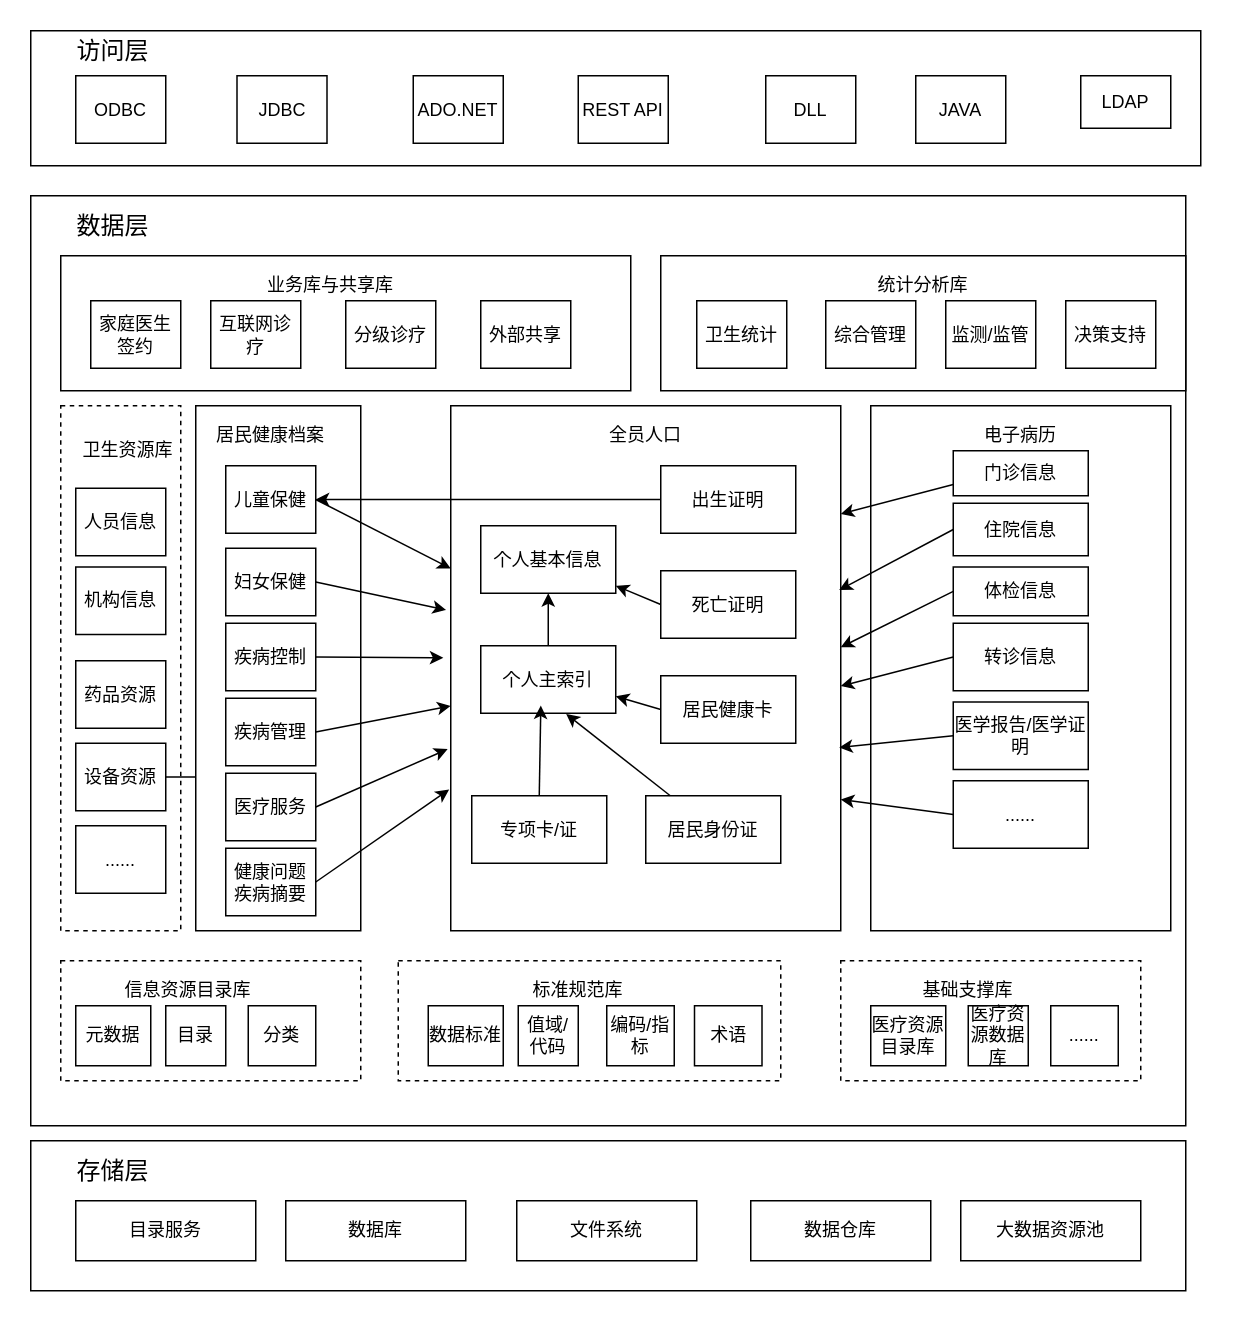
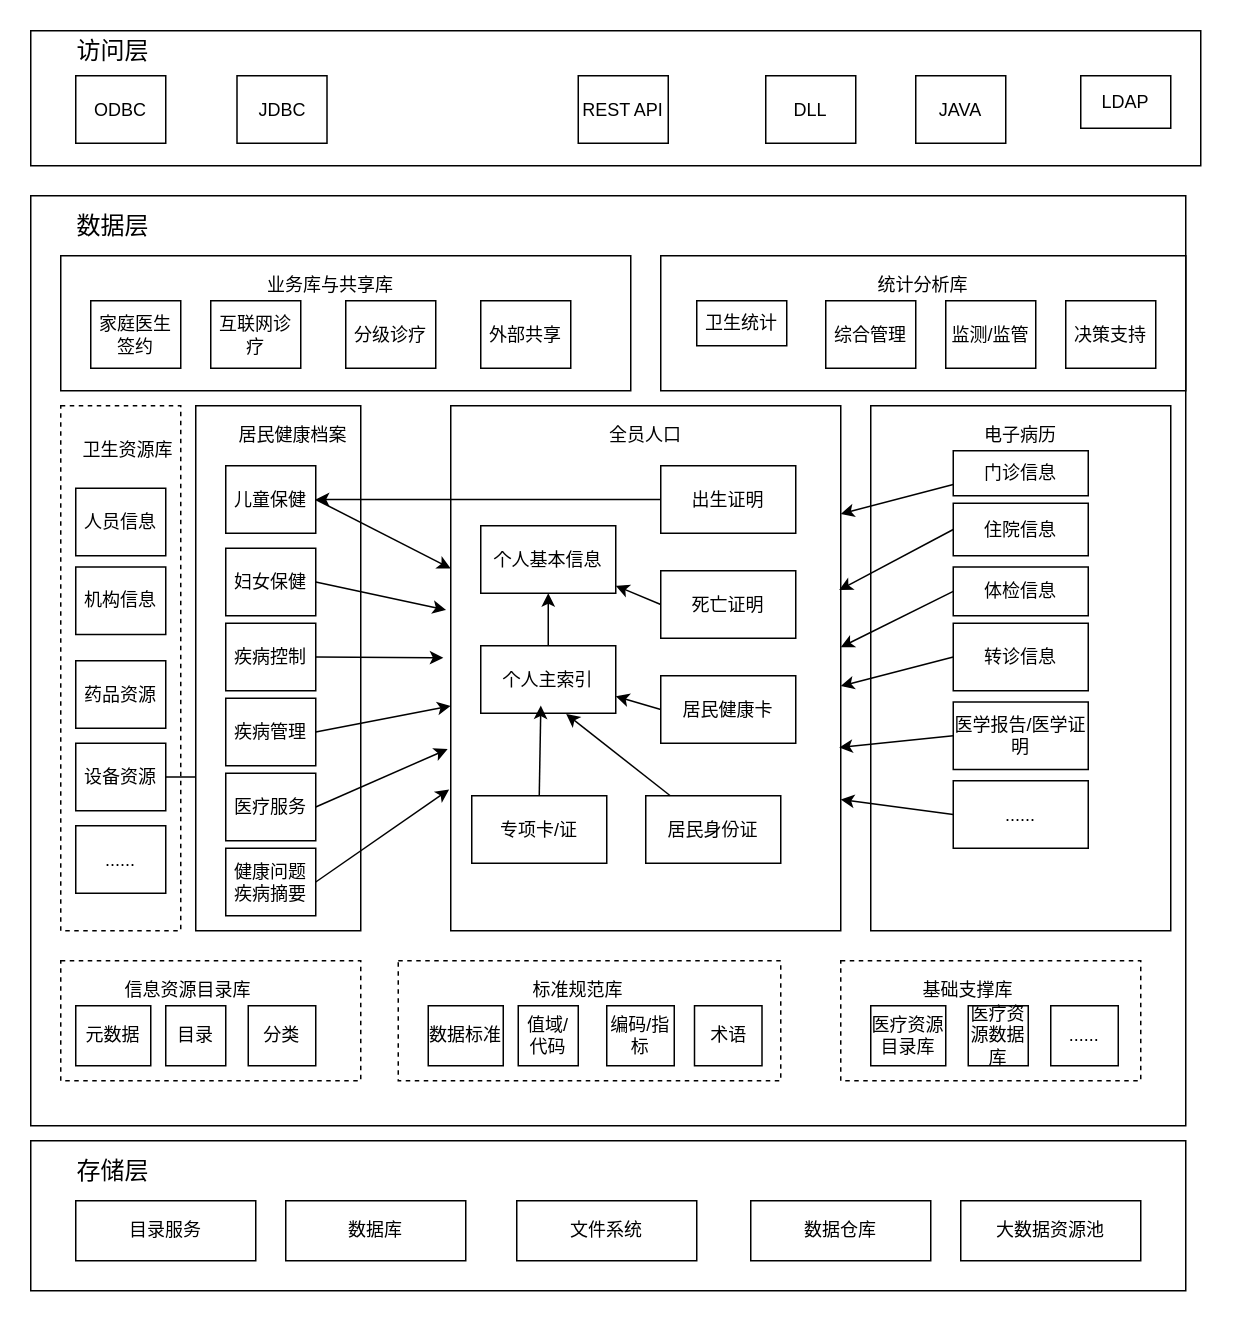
- <mxCell id="5" value="ADO.NET" style="rounded=0;whiteSpace=wrap;html=1;" vertex="1" parent="1"><mxGeometry x="275" y="50" width="60" height="45" as="geometry" /></mxCell>
- <mxCell id="20" value="卫生统计" style="rounded=0;whiteSpace=wrap;html=1;" vertex="1" parent="1"><mxGeometry x="464" y="200" width="60" height="45" as="geometry" /></mxCell>
+ <mxCell id="20" value="卫生统计" style="rounded=0;whiteSpace=wrap;html=1;" vertex="1" parent="1"><mxGeometry x="464" y="200" width="60" height="30" as="geometry" /></mxCell>
- <mxCell id="34" value="居民健康档案" style="text;html=1;strokeColor=none;fillColor=none;align=center;verticalAlign=middle;whiteSpace=wrap;rounded=0;" vertex="1" parent="1"><mxGeometry x="140" y="280" width="80" height="20" as="geometry" /></mxCell>
+ <mxCell id="34" value="居民健康档案" style="text;html=1;strokeColor=none;fillColor=none;align=center;verticalAlign=middle;whiteSpace=wrap;rounded=0;" vertex="1" parent="1"><mxGeometry x="155" y="280" width="80" height="20" as="geometry" /></mxCell>
